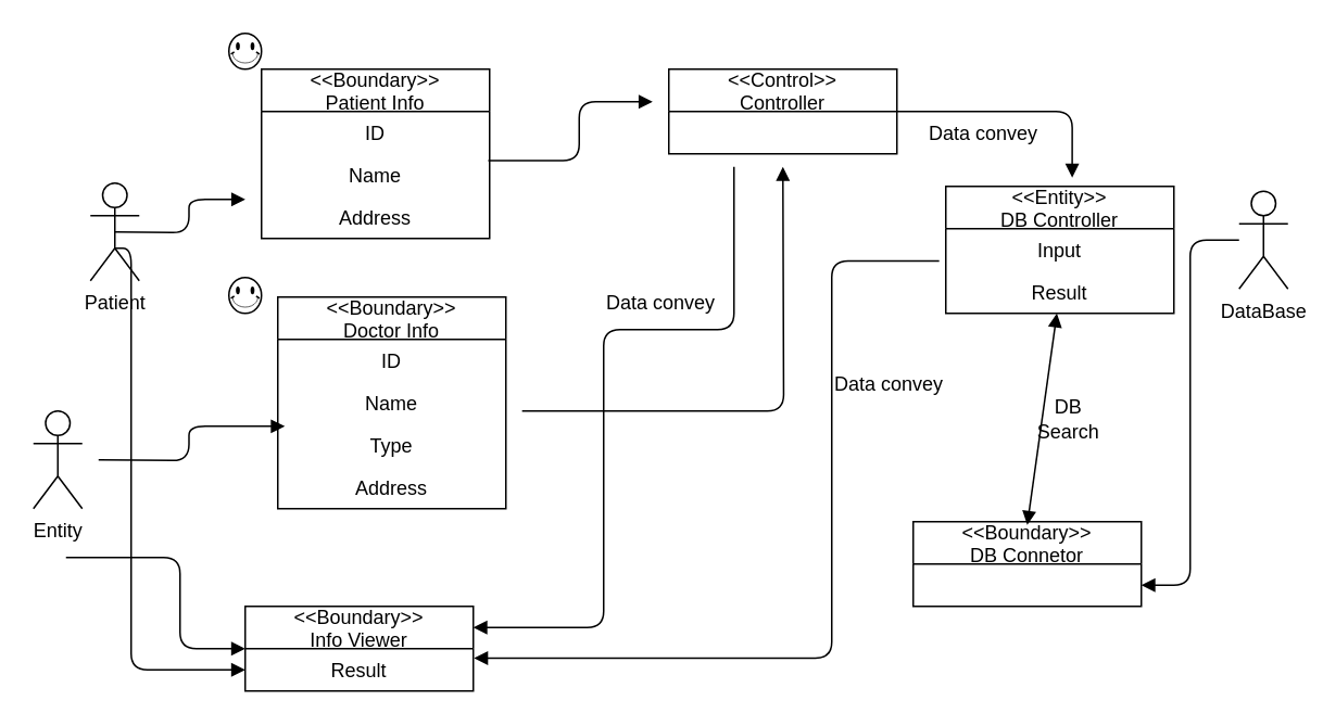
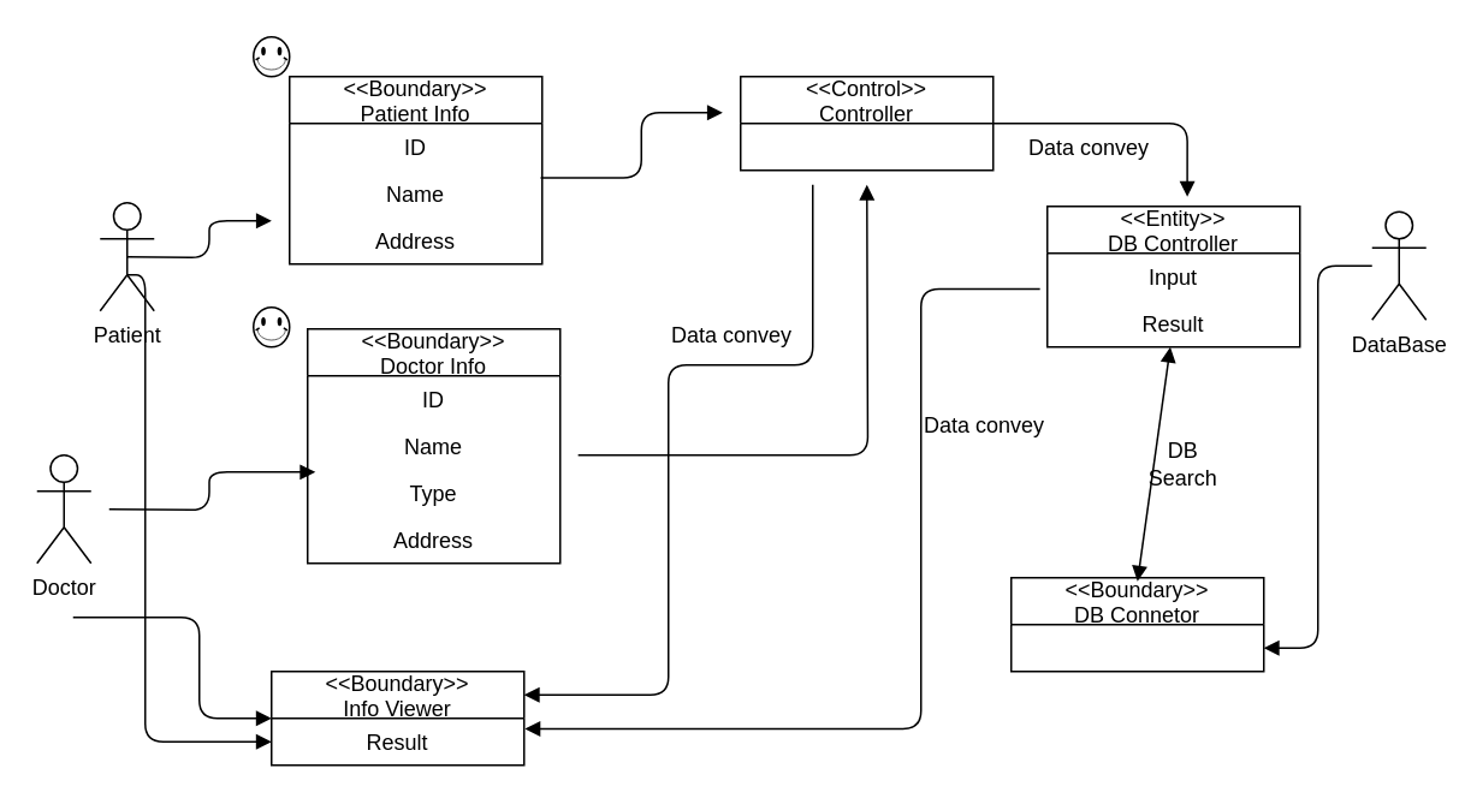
- <mxCell id="20" value="Entity" style="shape=umlActor;verticalLabelPosition=bottom;verticalAlign=top;html=1;outlineConnect=0;fontSize=12;align=center;" vertex="1" parent="1"><mxGeometry x="20" y="252" width="30" height="60" as="geometry" /></mxCell>
+ <mxCell id="20" value="Doctor" style="shape=umlActor;verticalLabelPosition=bottom;verticalAlign=top;html=1;outlineConnect=0;fontSize=12;align=center;" vertex="1" parent="1"><mxGeometry x="20" y="252" width="30" height="60" as="geometry" /></mxCell>
